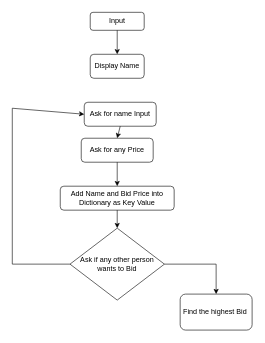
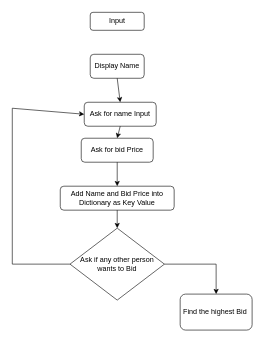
- <mxCell id="4" value="" style="endArrow=classic;html=1;rounded=0;exitX=0.5;exitY=1;exitDx=0;exitDy=0;entryX=0.5;entryY=0;entryDx=0;entryDy=0;" edge="1" parent="1" source="2" target="3"><mxGeometry width="50" height="50" relative="1" as="geometry"><mxPoint x="200" y="280" as="sourcePoint" /><mxPoint x="250" y="230" as="targetPoint" /></mxGeometry></mxCell>
+ <mxCell id="7" value="" style="endArrow=classic;html=1;rounded=0;exitX=0.5;exitY=1;exitDx=0;exitDy=0;entryX=0.5;entryY=0;entryDx=0;entryDy=0;" edge="1" parent="1" source="3" target="5"><mxGeometry width="50" height="50" relative="1" as="geometry"><mxPoint x="200" y="280" as="sourcePoint" /><mxPoint x="250" y="230" as="targetPoint" /></mxGeometry></mxCell>
- <mxCell id="6" value="Ask for any Price" style="rounded=1;whiteSpace=wrap;html=1;" vertex="1" parent="1"><mxGeometry x="135" y="230" width="120" height="40" as="geometry" /></mxCell>
+ <mxCell id="6" value="Ask for bid Price" style="rounded=1;whiteSpace=wrap;html=1;" vertex="1" parent="1"><mxGeometry x="135" y="230" width="120" height="40" as="geometry" /></mxCell>
